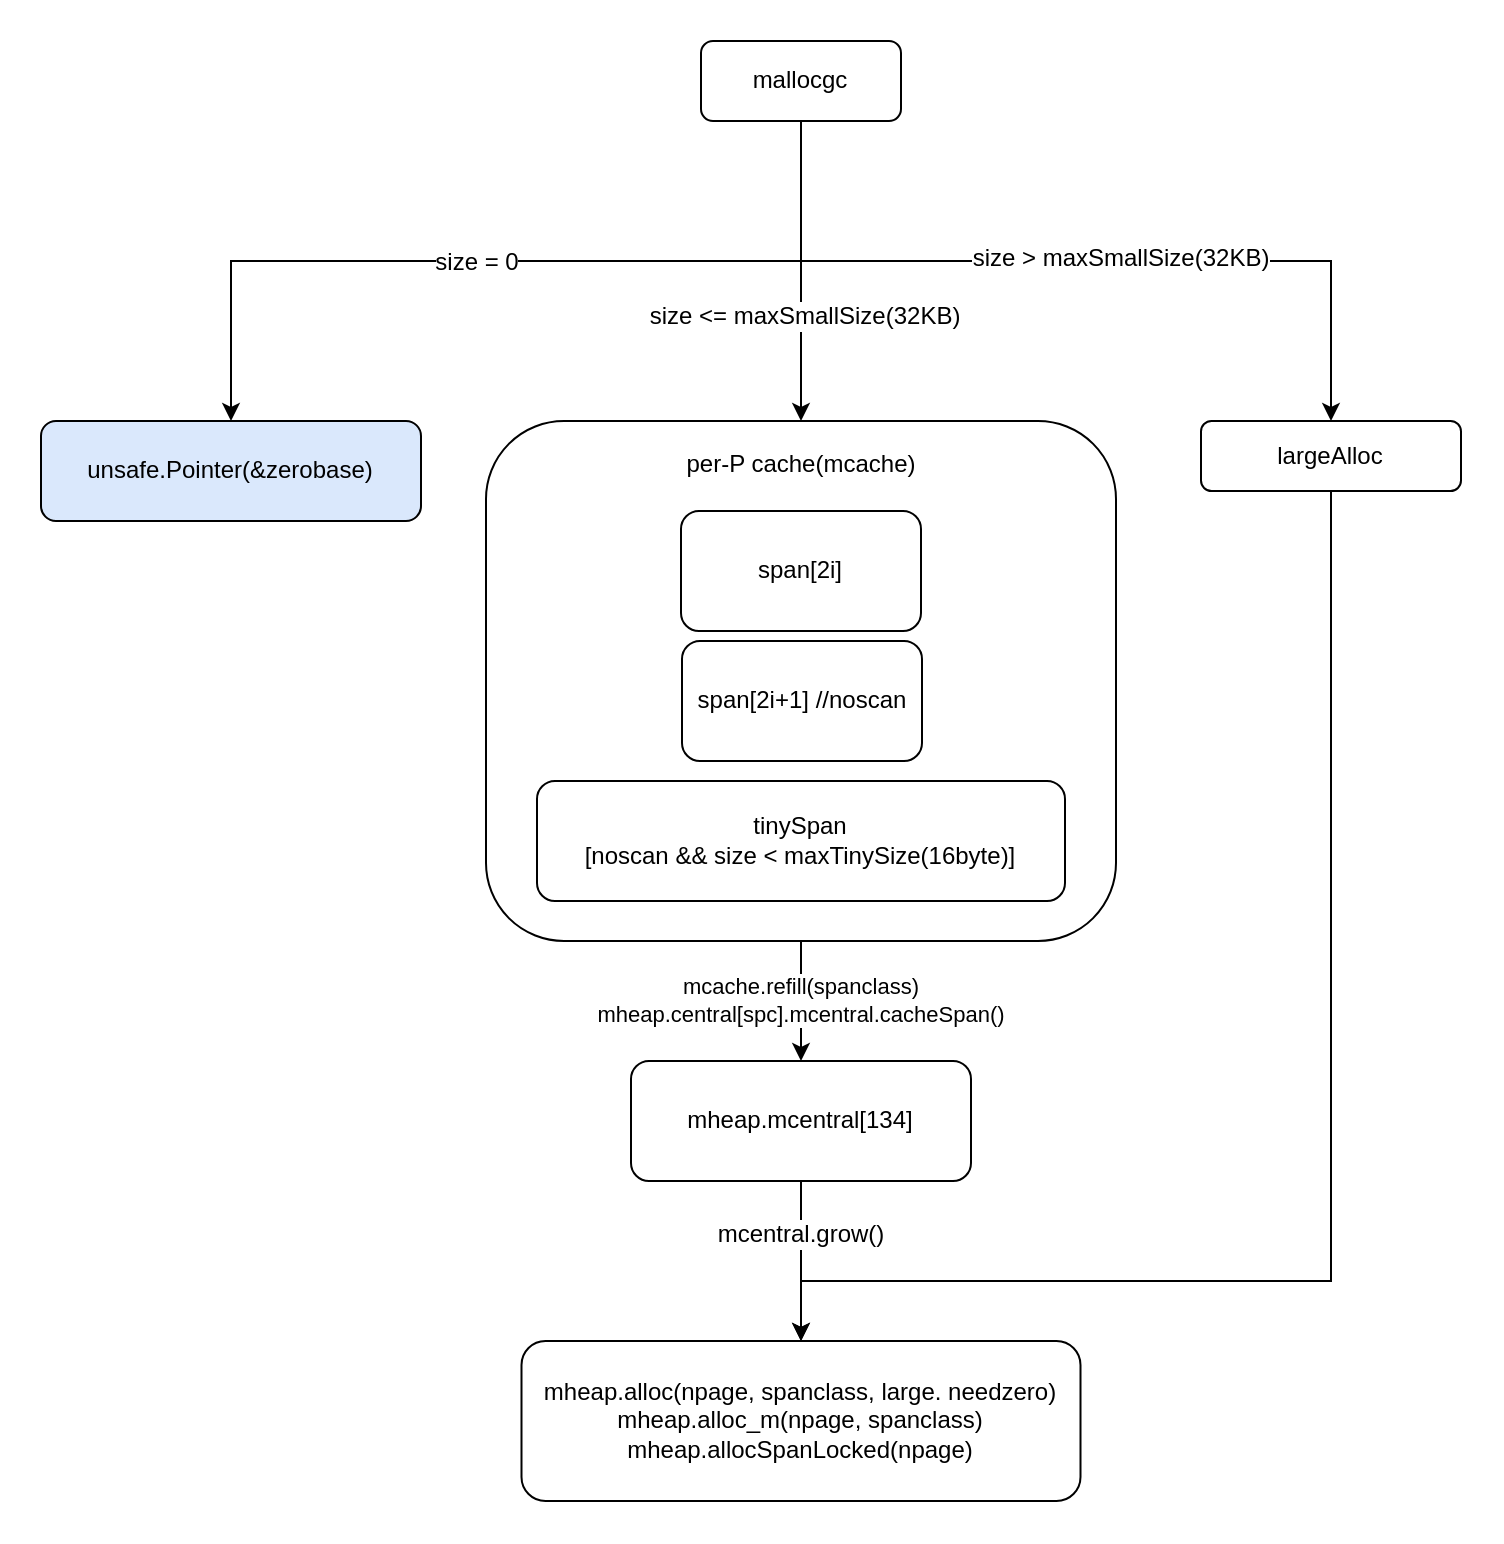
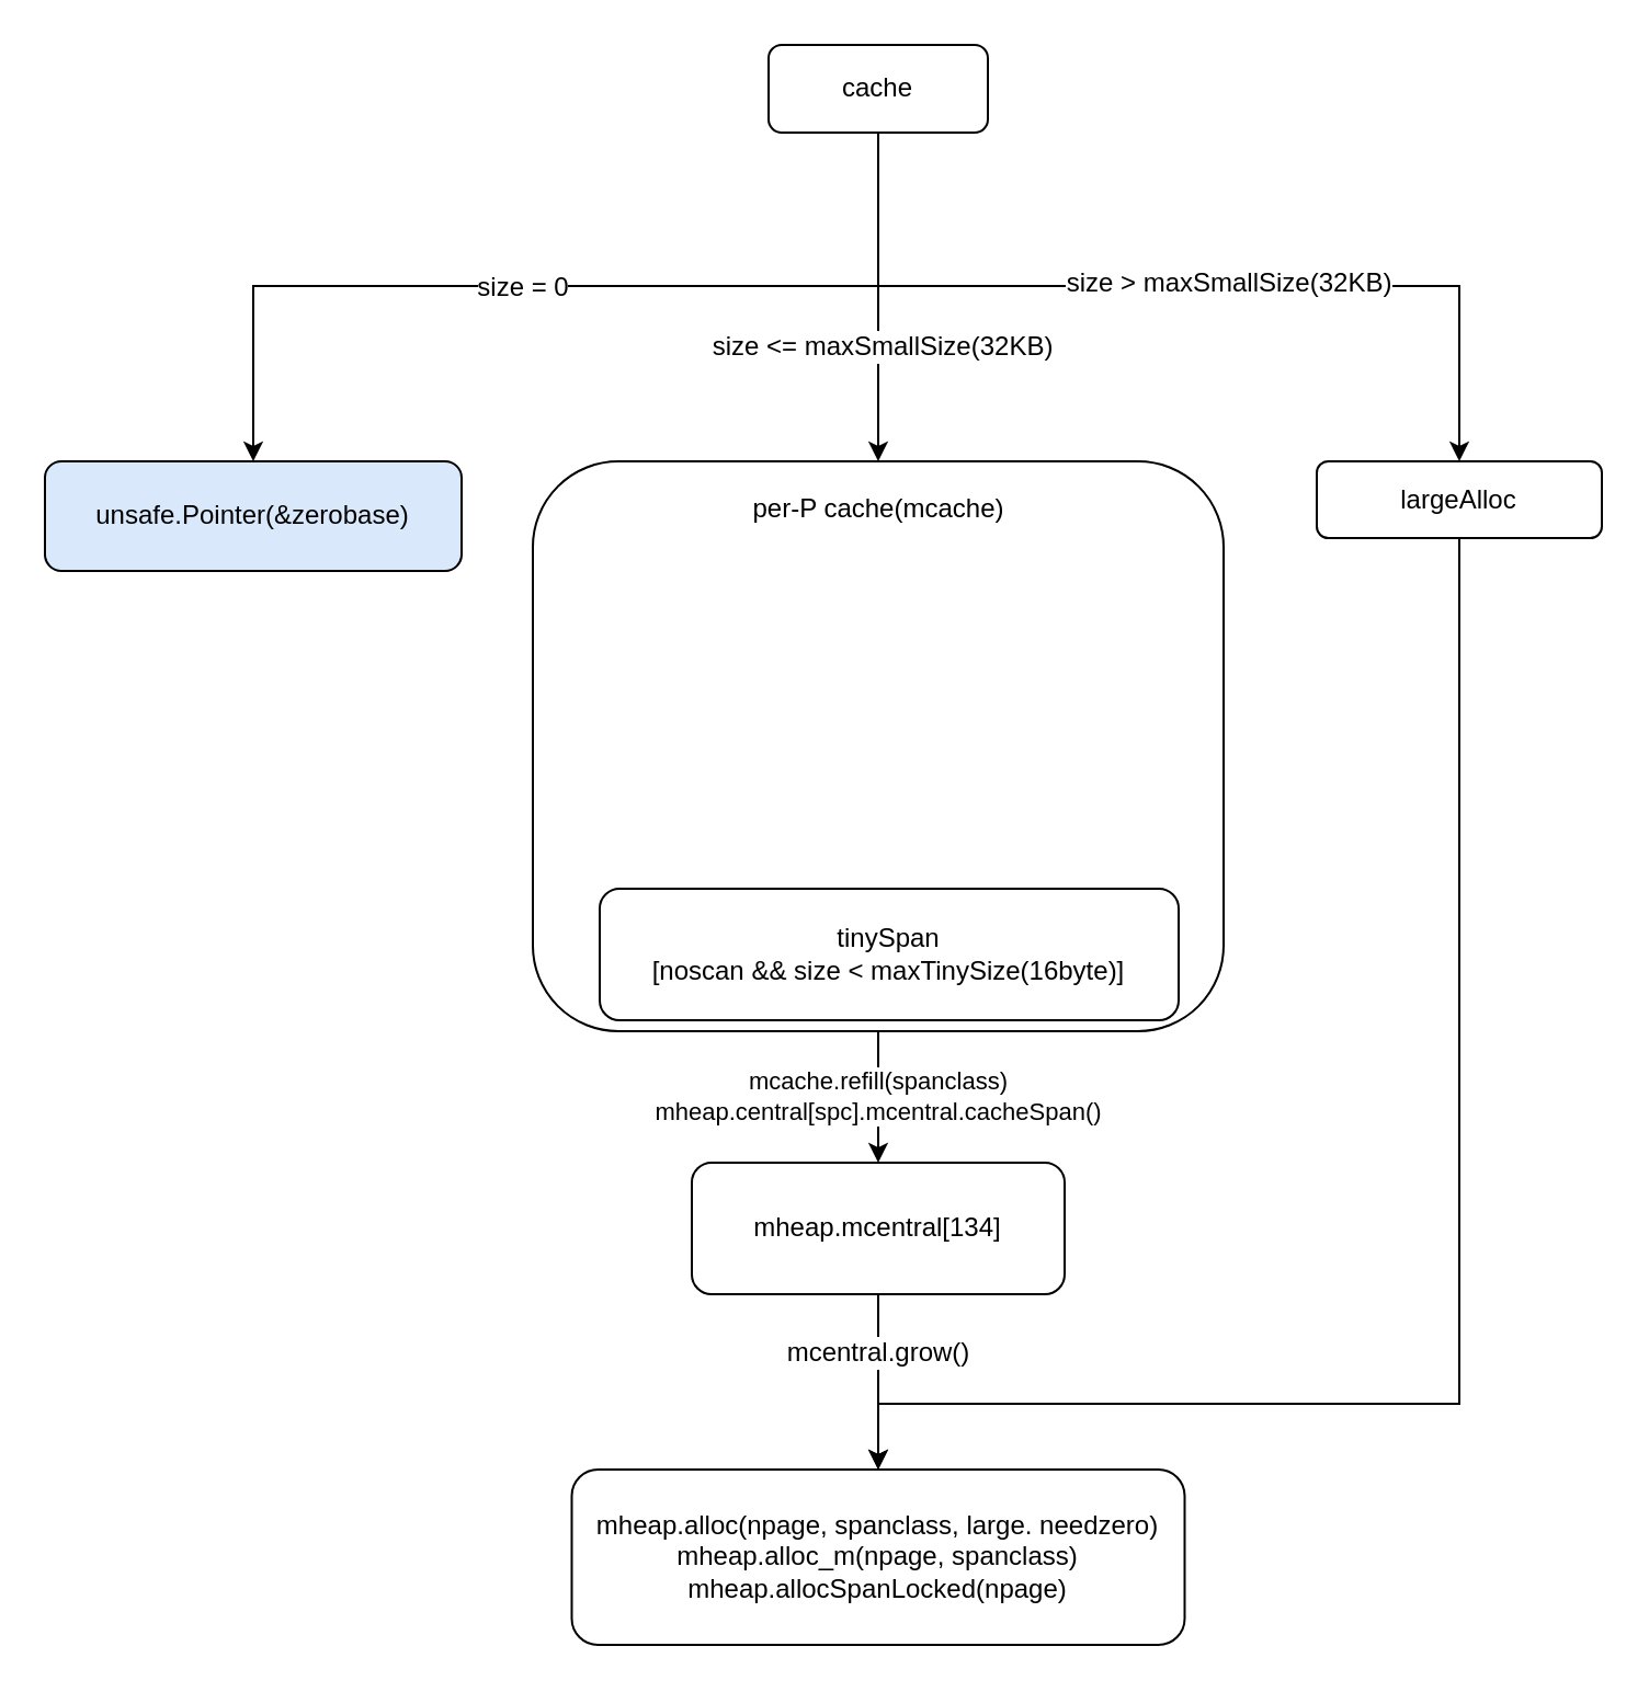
- <mxCell id="8" value="mallocgc" style="rounded=1;whiteSpace=wrap;html=1;" vertex="1" parent="1"><mxGeometry x="350" y="20" width="100" height="40" as="geometry" /></mxCell>
+ <mxCell id="8" value="cache" style="rounded=1;whiteSpace=wrap;html=1;" vertex="1" parent="1"><mxGeometry x="350" y="20" width="100" height="40" as="geometry" /></mxCell>
- <mxCell id="14" value="span[2i]" style="rounded=1;whiteSpace=wrap;html=1;" vertex="1" parent="1"><mxGeometry x="340" y="255" width="120" height="60" as="geometry" /></mxCell>
- <mxCell id="13" value="span[2i+1] //noscan" style="rounded=1;whiteSpace=wrap;html=1;" vertex="1" parent="1"><mxGeometry x="340.5" y="320" width="120" height="60" as="geometry" /></mxCell>
- <mxCell id="12" value="tinySpan&lt;br&gt;[noscan &amp;amp;&amp;amp; size &amp;lt; maxTinySize(16byte)]" style="rounded=1;whiteSpace=wrap;html=1;" vertex="1" parent="1"><mxGeometry x="268" y="390" width="264" height="60" as="geometry" /></mxCell>
+ <mxCell id="12" value="tinySpan&lt;br&gt;[noscan &amp;amp;&amp;amp; size &amp;lt; maxTinySize(16byte)]" style="rounded=1;whiteSpace=wrap;html=1;" vertex="1" parent="1"><mxGeometry x="273" y="405" width="264" height="60" as="geometry" /></mxCell>
